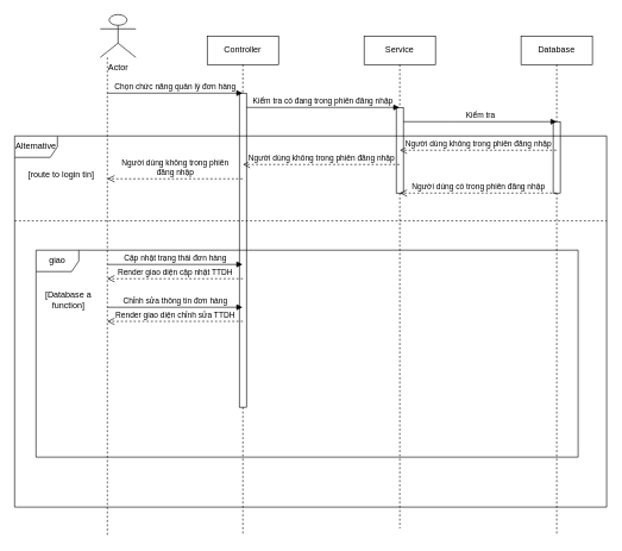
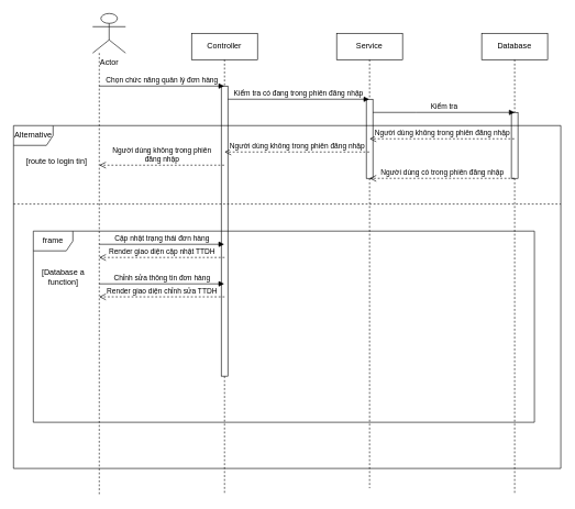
- <mxCell id="20" value="giao" style="shape=umlFrame;whiteSpace=wrap;html=1;pointerEvents=0;" vertex="1" parent="1"><mxGeometry x="50" y="350" width="760" height="290" as="geometry" /></mxCell>
+ <mxCell id="20" value="frame" style="shape=umlFrame;whiteSpace=wrap;html=1;pointerEvents=0;" vertex="1" parent="1"><mxGeometry x="50" y="350" width="760" height="290" as="geometry" /></mxCell>
